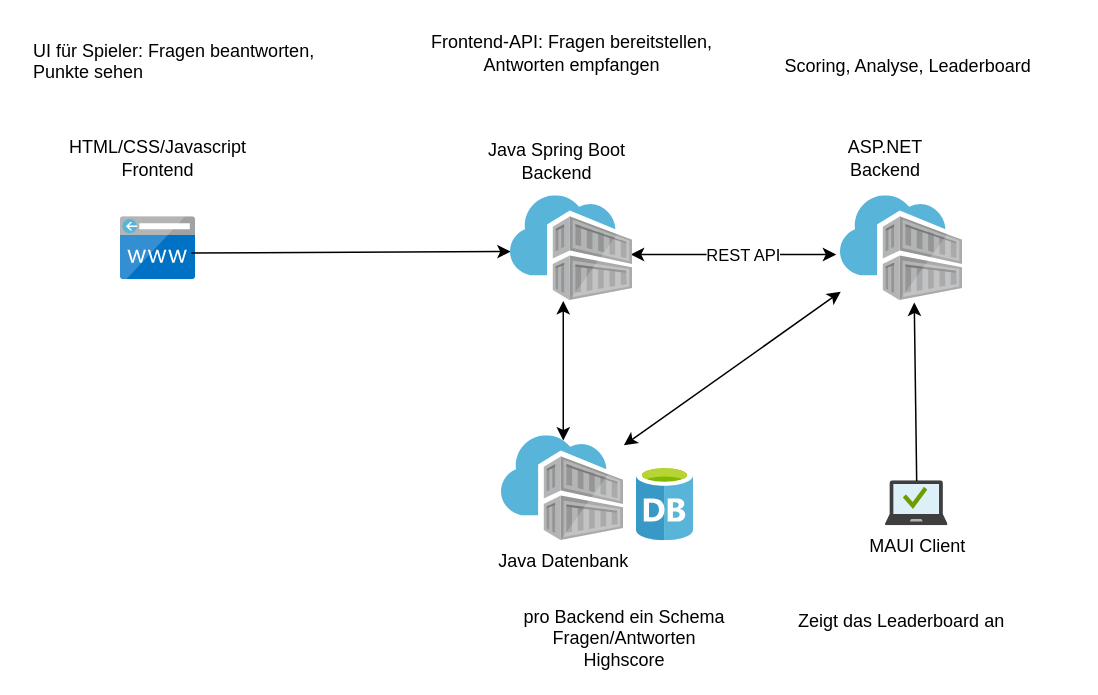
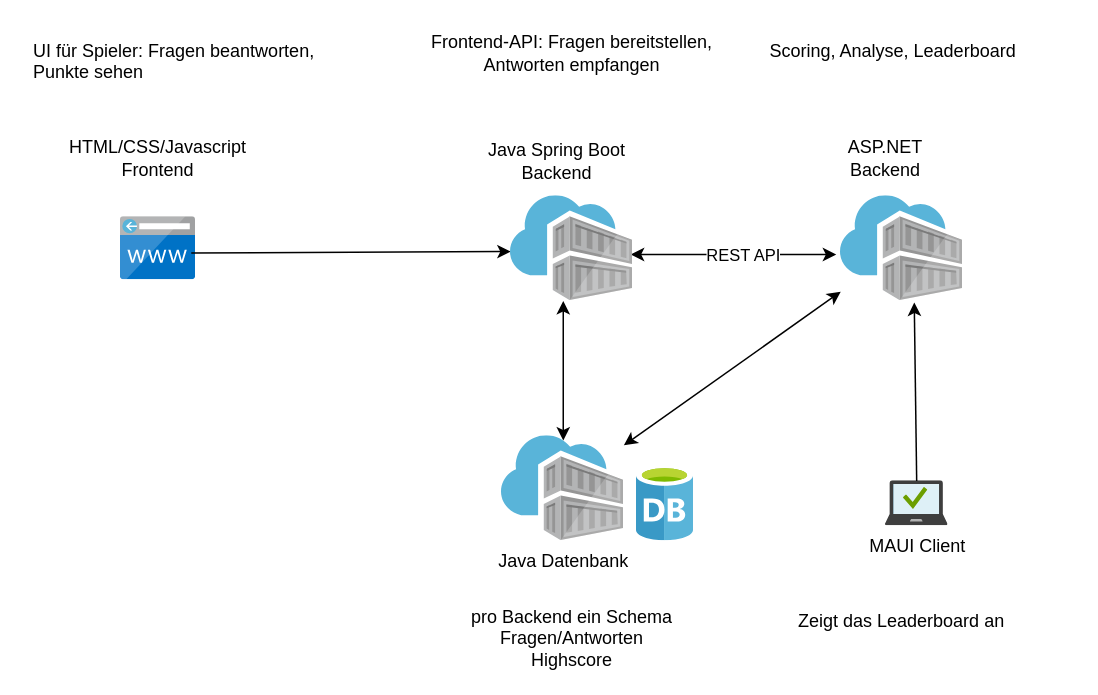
- <mxCell id="16" value="Scoring, Analyse, Leaderboard" style="text;whiteSpace=wrap;html=1;" parent="1" vertex="1"><mxGeometry x="520.7" y="30" width="180" height="40" as="geometry" /></mxCell>
+ <mxCell id="16" value="Scoring, Analyse, Leaderboard" style="text;whiteSpace=wrap;html=1;" parent="1" vertex="1"><mxGeometry x="510.7" y="20" width="180" height="40" as="geometry" /></mxCell>
- <mxCell id="19" value="&lt;div&gt;&lt;br&gt;&lt;/div&gt;&lt;div&gt;pro Backend ein Schema&lt;/div&gt;Fragen/Antworten&lt;br&gt;Highscore&lt;div&gt;&lt;br/&gt;&lt;/div&gt;" style="text;html=1;align=center;verticalAlign=middle;whiteSpace=wrap;rounded=0;" parent="1" vertex="1"><mxGeometry x="315.7" y="410" width="200" height="30" as="geometry" /></mxCell>
+ <mxCell id="19" value="&lt;div&gt;&lt;br&gt;&lt;/div&gt;&lt;div&gt;pro Backend ein Schema&lt;/div&gt;Fragen/Antworten&lt;br&gt;Highscore&lt;div&gt;&lt;br/&gt;&lt;/div&gt;" style="text;html=1;align=center;verticalAlign=middle;whiteSpace=wrap;rounded=0;" parent="1" vertex="1"><mxGeometry x="280.7" y="410" width="200" height="30" as="geometry" /></mxCell>
